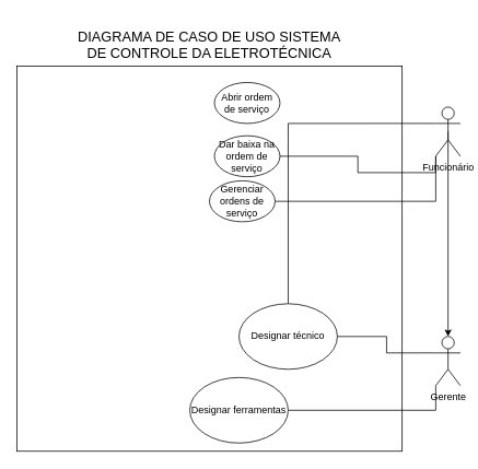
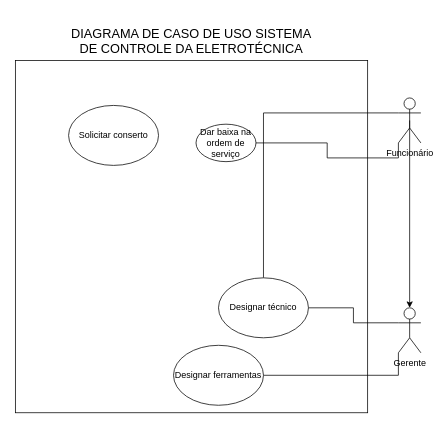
- <mxCell id="8" value="Abrir ordem de serviço" style="ellipse;whiteSpace=wrap;html=1;" vertex="1" parent="1"><mxGeometry x="261" y="100" width="80" height="50" as="geometry" /></mxCell>
+ <mxCell id="3" value="&lt;div&gt;Solicitar conserto&lt;/div&gt;" style="ellipse;whiteSpace=wrap;html=1;" vertex="1" parent="1"><mxGeometry x="91" y="140" width="120" height="80" as="geometry" /></mxCell>
- <mxCell id="16" value="Gerenciar ordens de serviço" style="ellipse;whiteSpace=wrap;html=1;" vertex="1" parent="1"><mxGeometry x="255" y="220" width="80" height="50" as="geometry" /></mxCell>
- <mxCell id="6" style="edgeStyle=orthogonalEdgeStyle;rounded=0;orthogonalLoop=1;jettySize=auto;html=1;exitX=0;exitY=1;exitDx=0;exitDy=0;exitPerimeter=0;entryX=1;entryY=0.5;entryDx=0;entryDy=0;endArrow=none;endFill=0;" edge="1" parent="1" source="7" target="16"><mxGeometry relative="1" as="geometry" /></mxCell>
